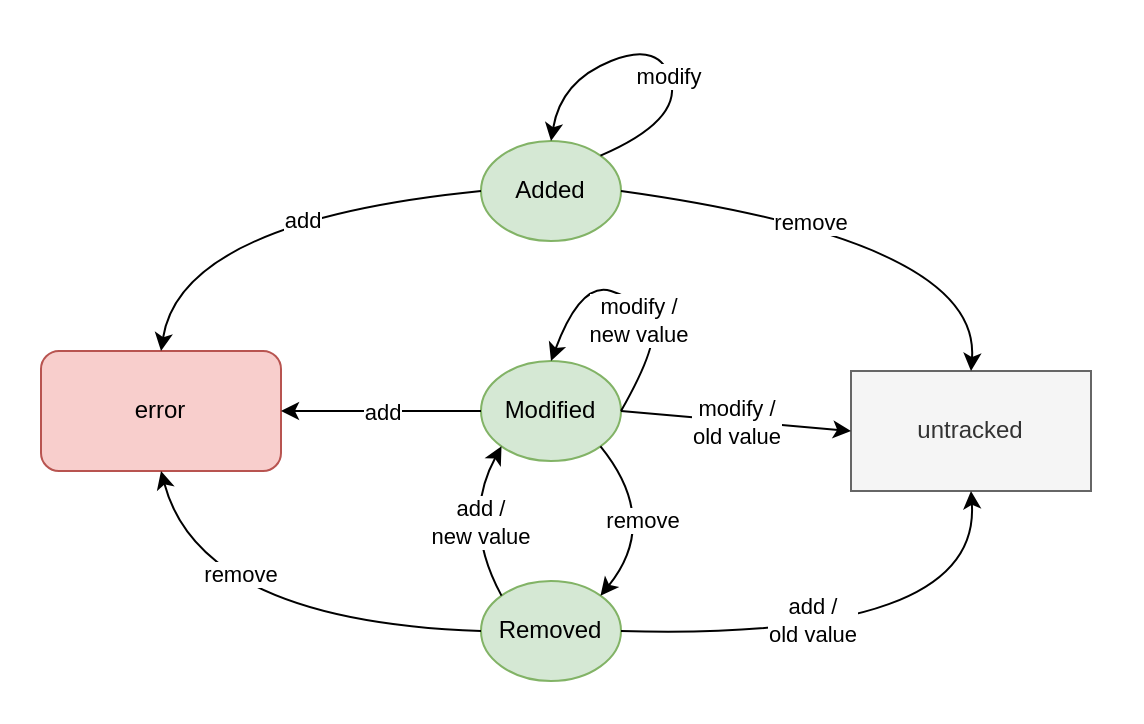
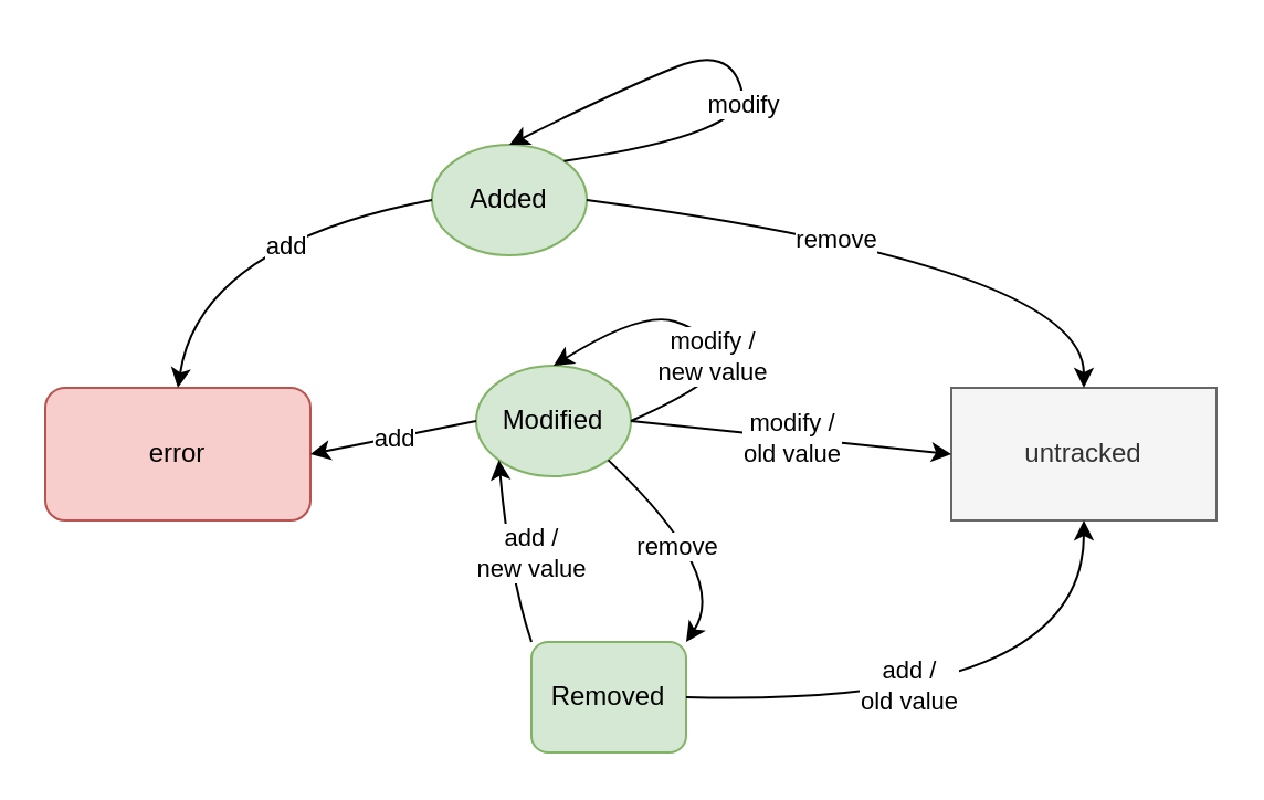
- <mxCell id="2" value="Added" style="ellipse;whiteSpace=wrap;html=1;fillColor=#d5e8d4;strokeColor=#82b366;" vertex="1" parent="1"><mxGeometry x="240" y="70" width="70" height="50" as="geometry" /></mxCell>
+ <mxCell id="2" value="Added" style="ellipse;whiteSpace=wrap;html=1;fillColor=#d5e8d4;strokeColor=#82b366;" vertex="1" parent="1"><mxGeometry x="195" y="65" width="70" height="50" as="geometry" /></mxCell>
- <mxCell id="3" value="Modified" style="ellipse;whiteSpace=wrap;html=1;fillColor=#d5e8d4;strokeColor=#82b366;" vertex="1" parent="1"><mxGeometry x="240" y="180" width="70" height="50" as="geometry" /></mxCell>
+ <mxCell id="3" value="Modified" style="ellipse;whiteSpace=wrap;html=1;fillColor=#d5e8d4;strokeColor=#82b366;" vertex="1" parent="1"><mxGeometry x="215" y="165" width="70" height="50" as="geometry" /></mxCell>
- <mxCell id="5" value="untracked" style="rounded=0;whiteSpace=wrap;html=1;fillColor=#f5f5f5;fontColor=#333333;strokeColor=#666666;" vertex="1" parent="1"><mxGeometry x="425" y="185" width="120" height="60" as="geometry" /></mxCell>
+ <mxCell id="5" value="untracked" style="rounded=0;whiteSpace=wrap;html=1;fillColor=#f5f5f5;fontColor=#333333;strokeColor=#666666;" vertex="1" parent="1"><mxGeometry x="430" y="175" width="120" height="60" as="geometry" /></mxCell>
- <mxCell id="23" value="" style="endArrow=classic;html=1;exitX=0;exitY=0.5;exitDx=0;exitDy=0;entryX=0.5;entryY=1;entryDx=0;entryDy=0;curved=1;" edge="1" parent="1" source="4" target="6"><mxGeometry relative="1" as="geometry"><mxPoint x="390" y="280" as="sourcePoint" /><mxPoint x="490" y="280" as="targetPoint" /><Array as="points"><mxPoint x="100" y="310" /></Array></mxGeometry></mxCell>
- <mxCell id="24" value="remove" style="edgeLabel;resizable=0;html=1;align=center;verticalAlign=middle;" connectable="0" vertex="1" parent="23"><mxGeometry relative="1" as="geometry"><mxPoint x="-12" y="-25" as="offset" /></mxGeometry></mxCell>
- <mxCell id="4" value="Removed" style="ellipse;whiteSpace=wrap;html=1;fillColor=#d5e8d4;strokeColor=#82b366;" vertex="1" parent="1"><mxGeometry x="240" y="290" width="70" height="50" as="geometry" /></mxCell>
+ <mxCell id="4" value="Removed" style="whiteSpace=wrap;html=1;fillColor=#d5e8d4;strokeColor=#82b366;rounded=1;" vertex="1" parent="1"><mxGeometry x="240" y="290" width="70" height="50" as="geometry" /></mxCell>
